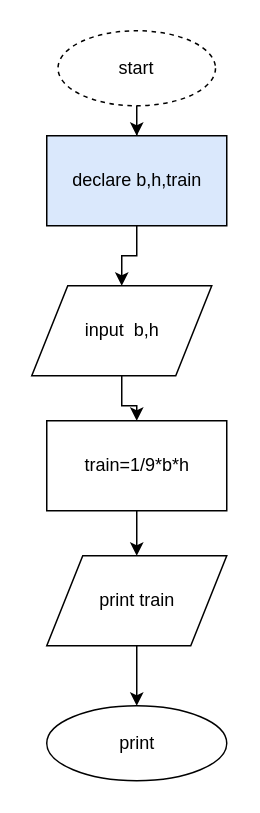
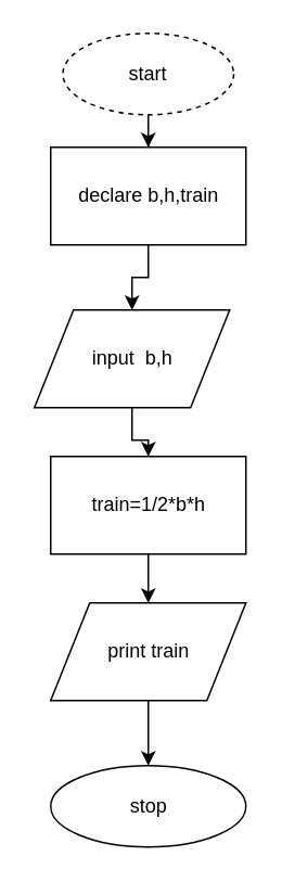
- <mxCell id="5" value="declare b,h,train" style="rounded=0;whiteSpace=wrap;html=1;fillColor=#dae8fc;" vertex="1" parent="1"><mxGeometry x="30.5" y="90" width="120" height="60" as="geometry" /></mxCell>
+ <mxCell id="5" value="declare b,h,train" style="rounded=0;whiteSpace=wrap;html=1;" vertex="1" parent="1"><mxGeometry x="30.5" y="90" width="120" height="60" as="geometry" /></mxCell>
- <mxCell id="9" value="train=1/9*b*h" style="rounded=0;whiteSpace=wrap;html=1;" vertex="1" parent="1"><mxGeometry x="30.5" y="280" width="120" height="60" as="geometry" /></mxCell>
+ <mxCell id="9" value="train=1/2*b*h" style="rounded=0;whiteSpace=wrap;html=1;" vertex="1" parent="1"><mxGeometry x="30.5" y="280" width="120" height="60" as="geometry" /></mxCell>
- <mxCell id="12" value="print" style="ellipse;whiteSpace=wrap;html=1;" vertex="1" parent="1"><mxGeometry x="30.5" y="470" width="120" height="50" as="geometry" /></mxCell>
+ <mxCell id="12" value="stop" style="ellipse;whiteSpace=wrap;html=1;" vertex="1" parent="1"><mxGeometry x="30.5" y="470" width="120" height="50" as="geometry" /></mxCell>
